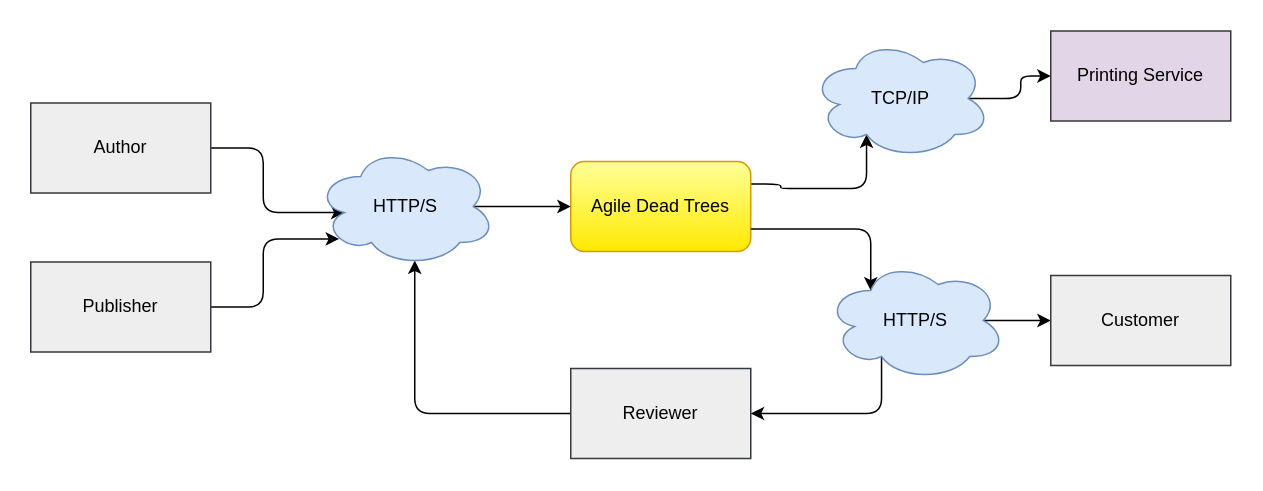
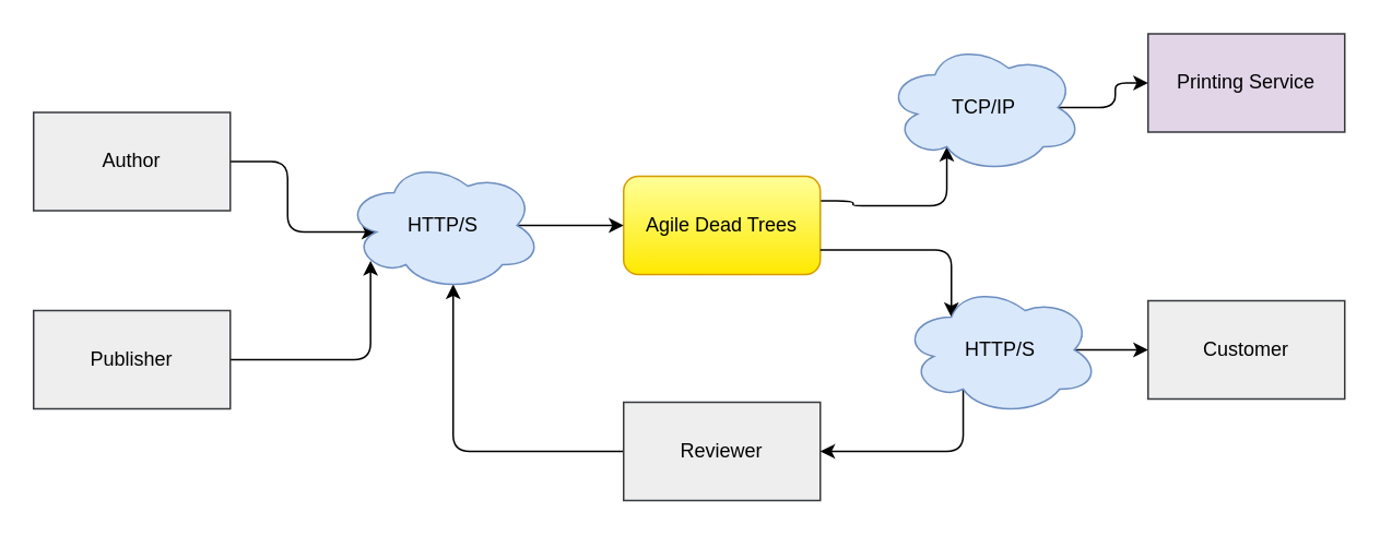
- <mxCell id="19" value="Publisher" style="rounded=0;whiteSpace=wrap;html=1;fillColor=#eeeeee;strokeColor=#36393d;" vertex="1" parent="1"><mxGeometry x="20" y="174" width="120" height="60" as="geometry" /></mxCell>
+ <mxCell id="19" value="Publisher" style="rounded=0;whiteSpace=wrap;html=1;fillColor=#eeeeee;strokeColor=#36393d;" vertex="1" parent="1"><mxGeometry x="20" y="189" width="120" height="60" as="geometry" /></mxCell>
